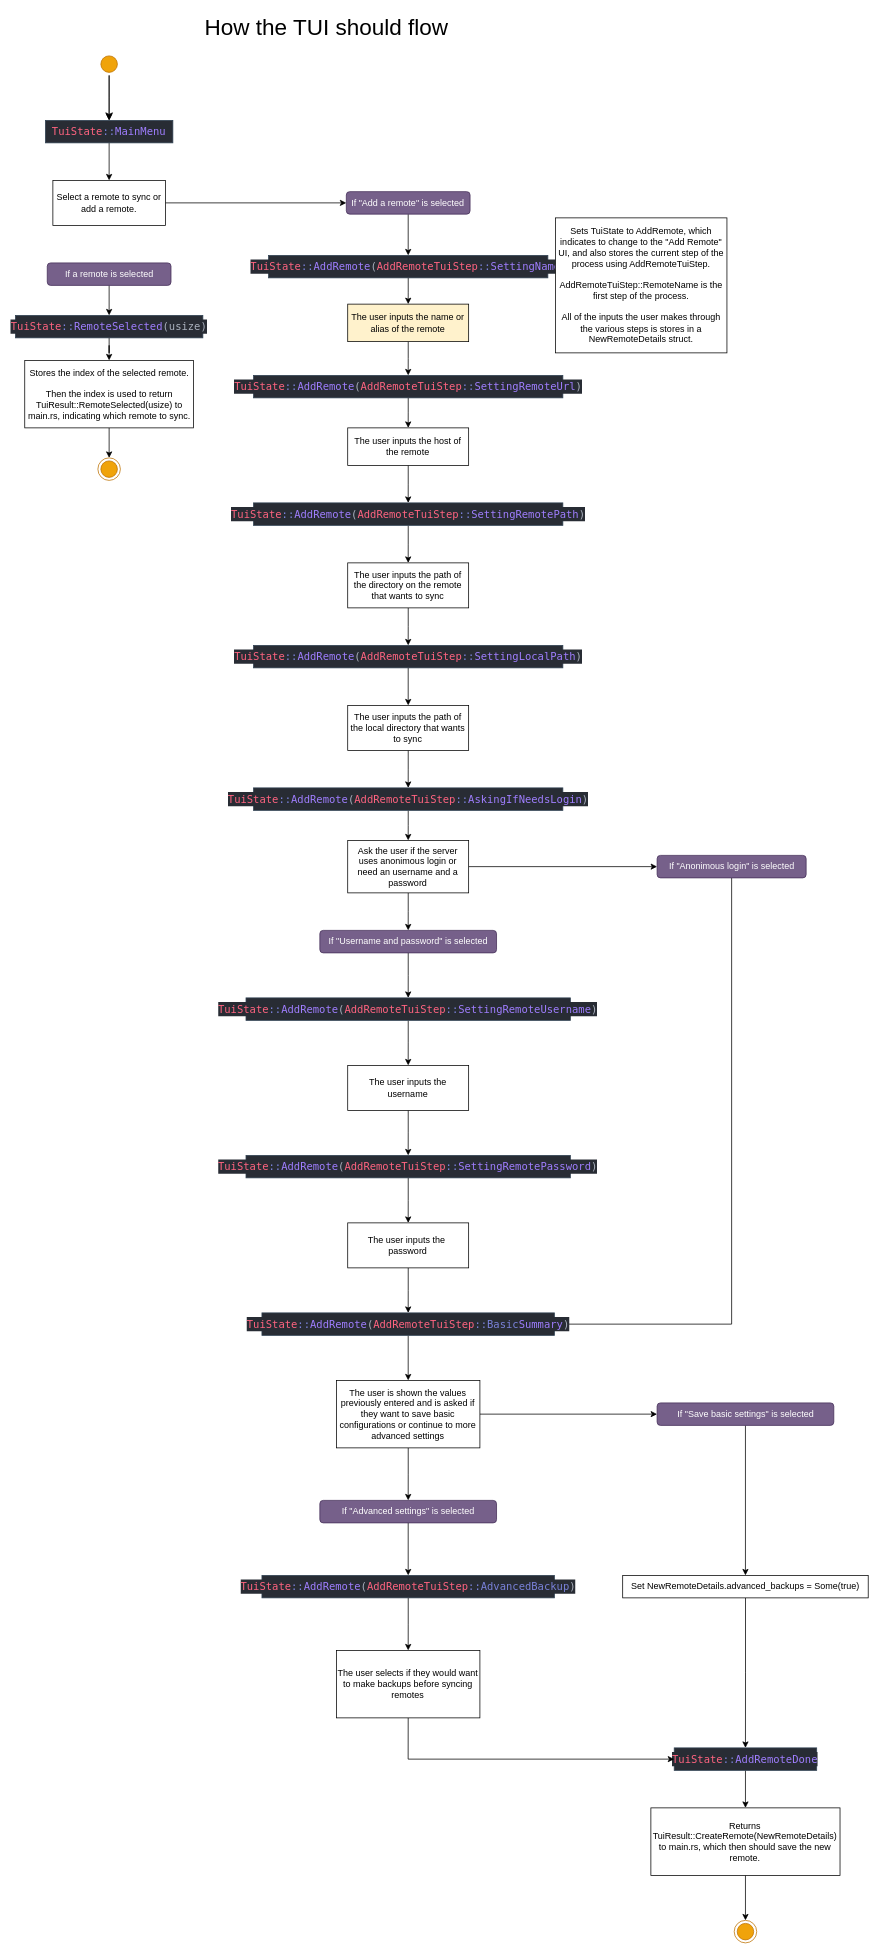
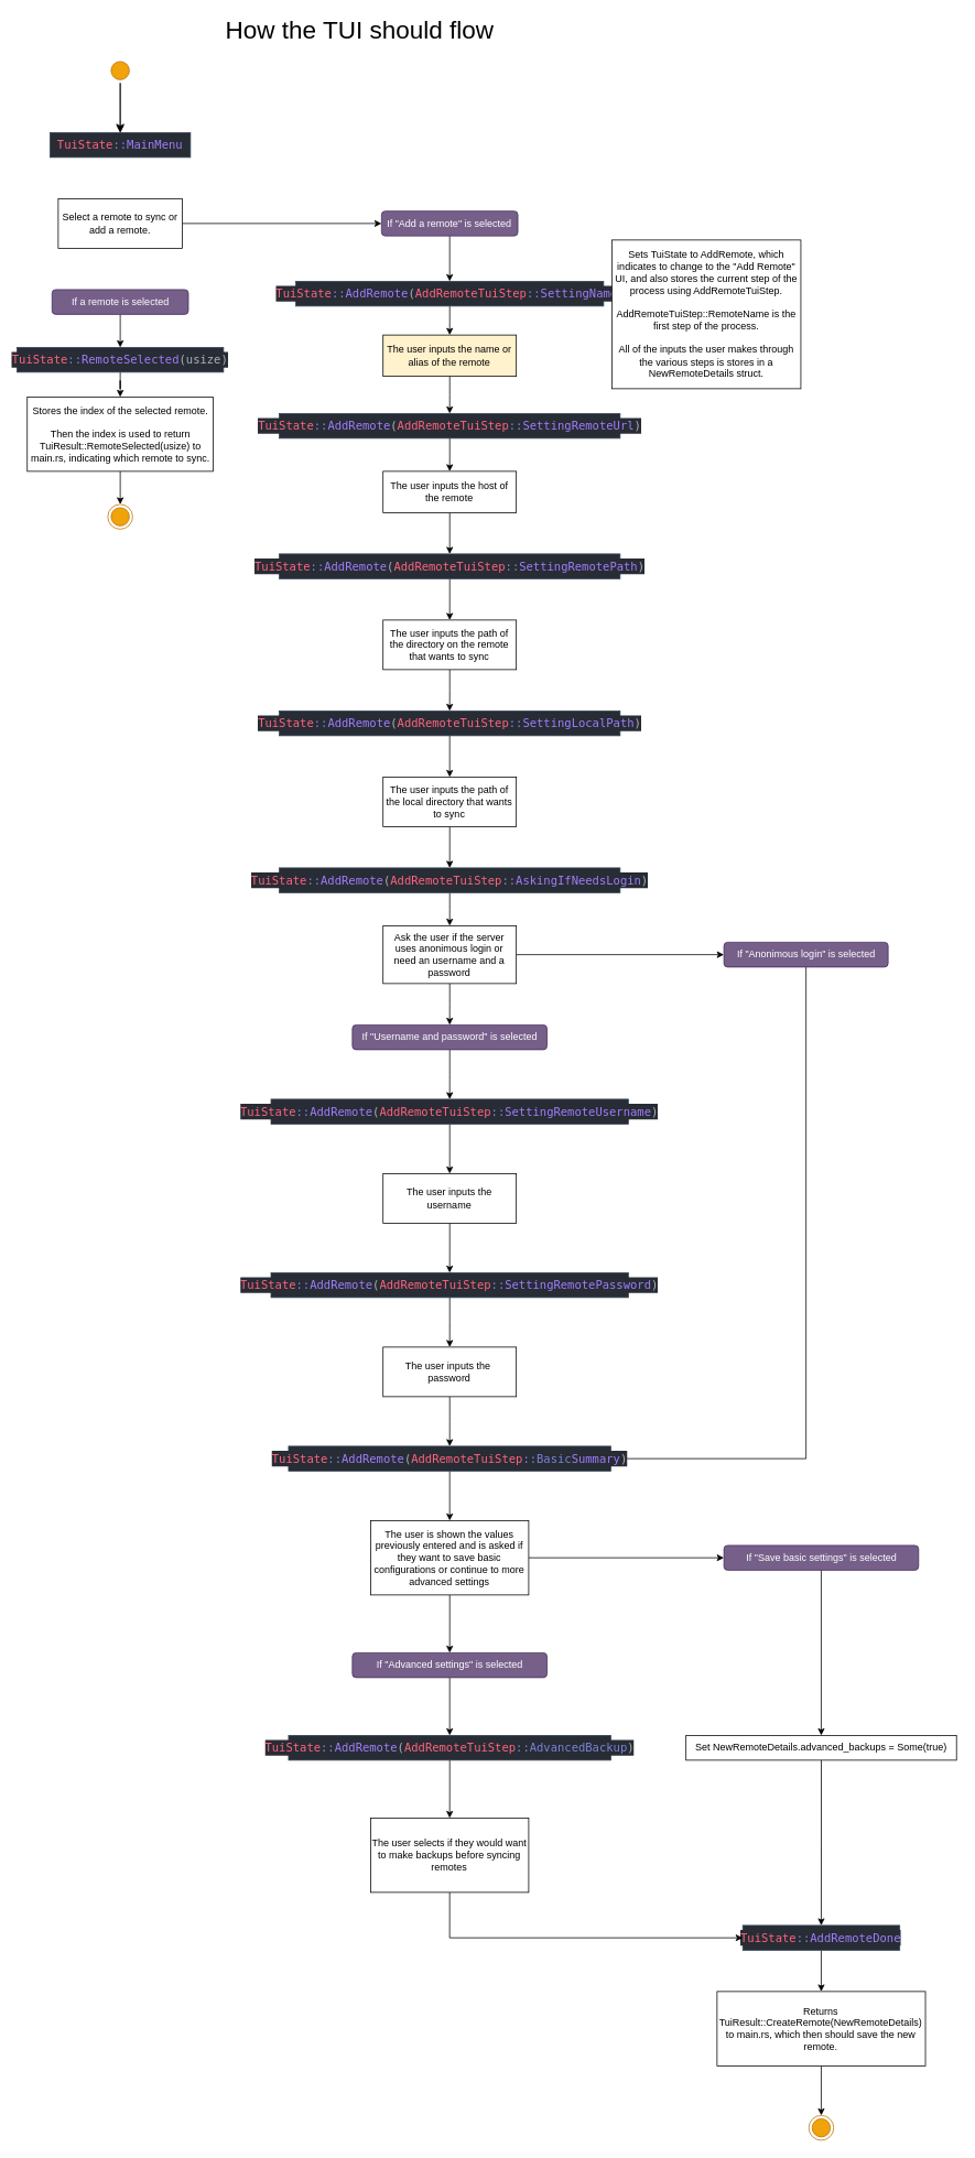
- <mxCell id="3" style="edgeStyle=orthogonalEdgeStyle;rounded=0;orthogonalLoop=1;jettySize=auto;html=1;entryX=0.5;entryY=0;entryDx=0;entryDy=0;" parent="1" source="4" target="9" edge="1"><mxGeometry relative="1" as="geometry" /></mxCell>
